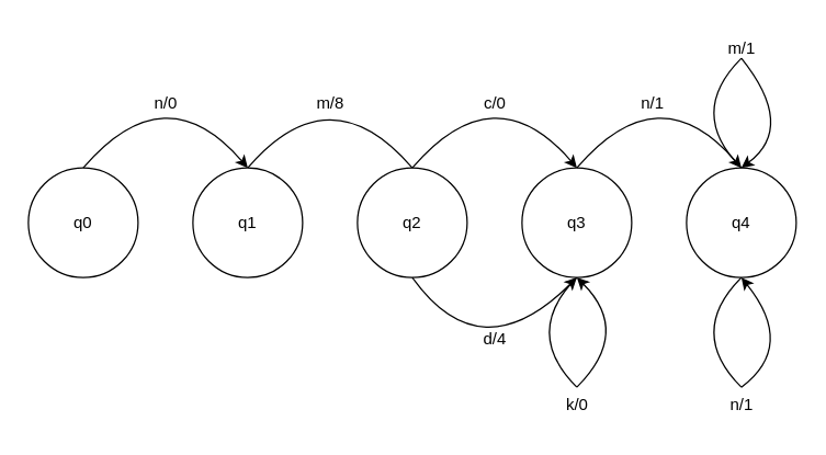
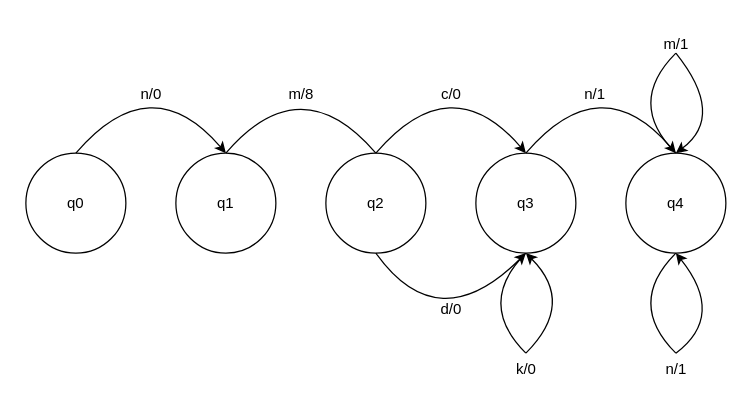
- <mxCell id="25" value="d/4" style="text;html=1;align=center;verticalAlign=middle;resizable=0;points=[];autosize=1;strokeColor=none;fillColor=none;" vertex="1" parent="1"><mxGeometry x="340" y="232" width="40" height="30" as="geometry" /></mxCell>
+ <mxCell id="25" value="d/0" style="text;html=1;align=center;verticalAlign=middle;resizable=0;points=[];autosize=1;strokeColor=none;fillColor=none;" vertex="1" parent="1"><mxGeometry x="340" y="232" width="40" height="30" as="geometry" /></mxCell>
